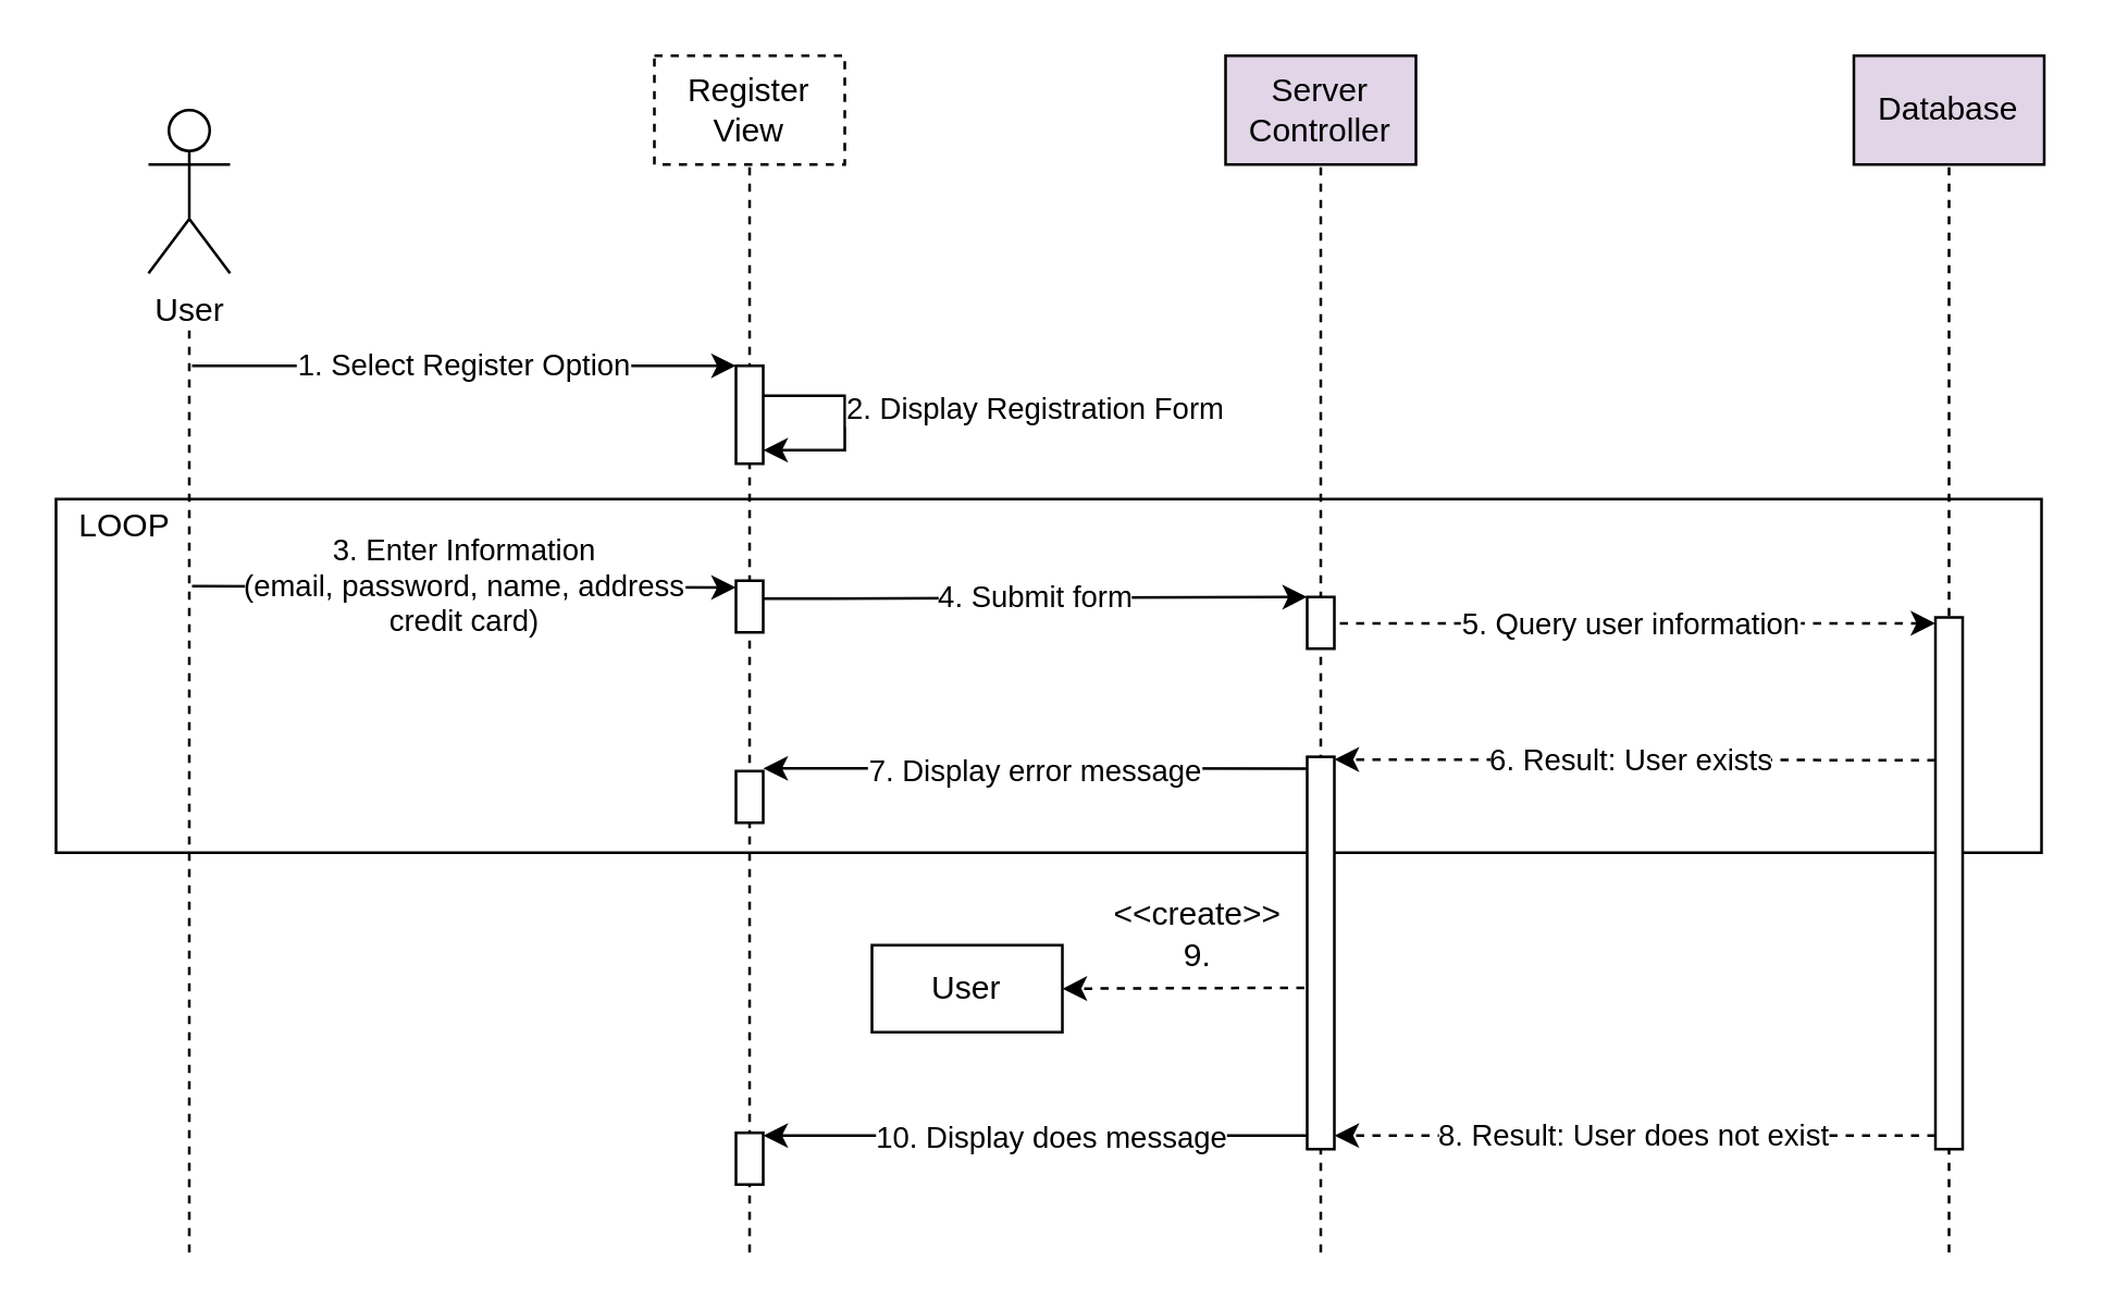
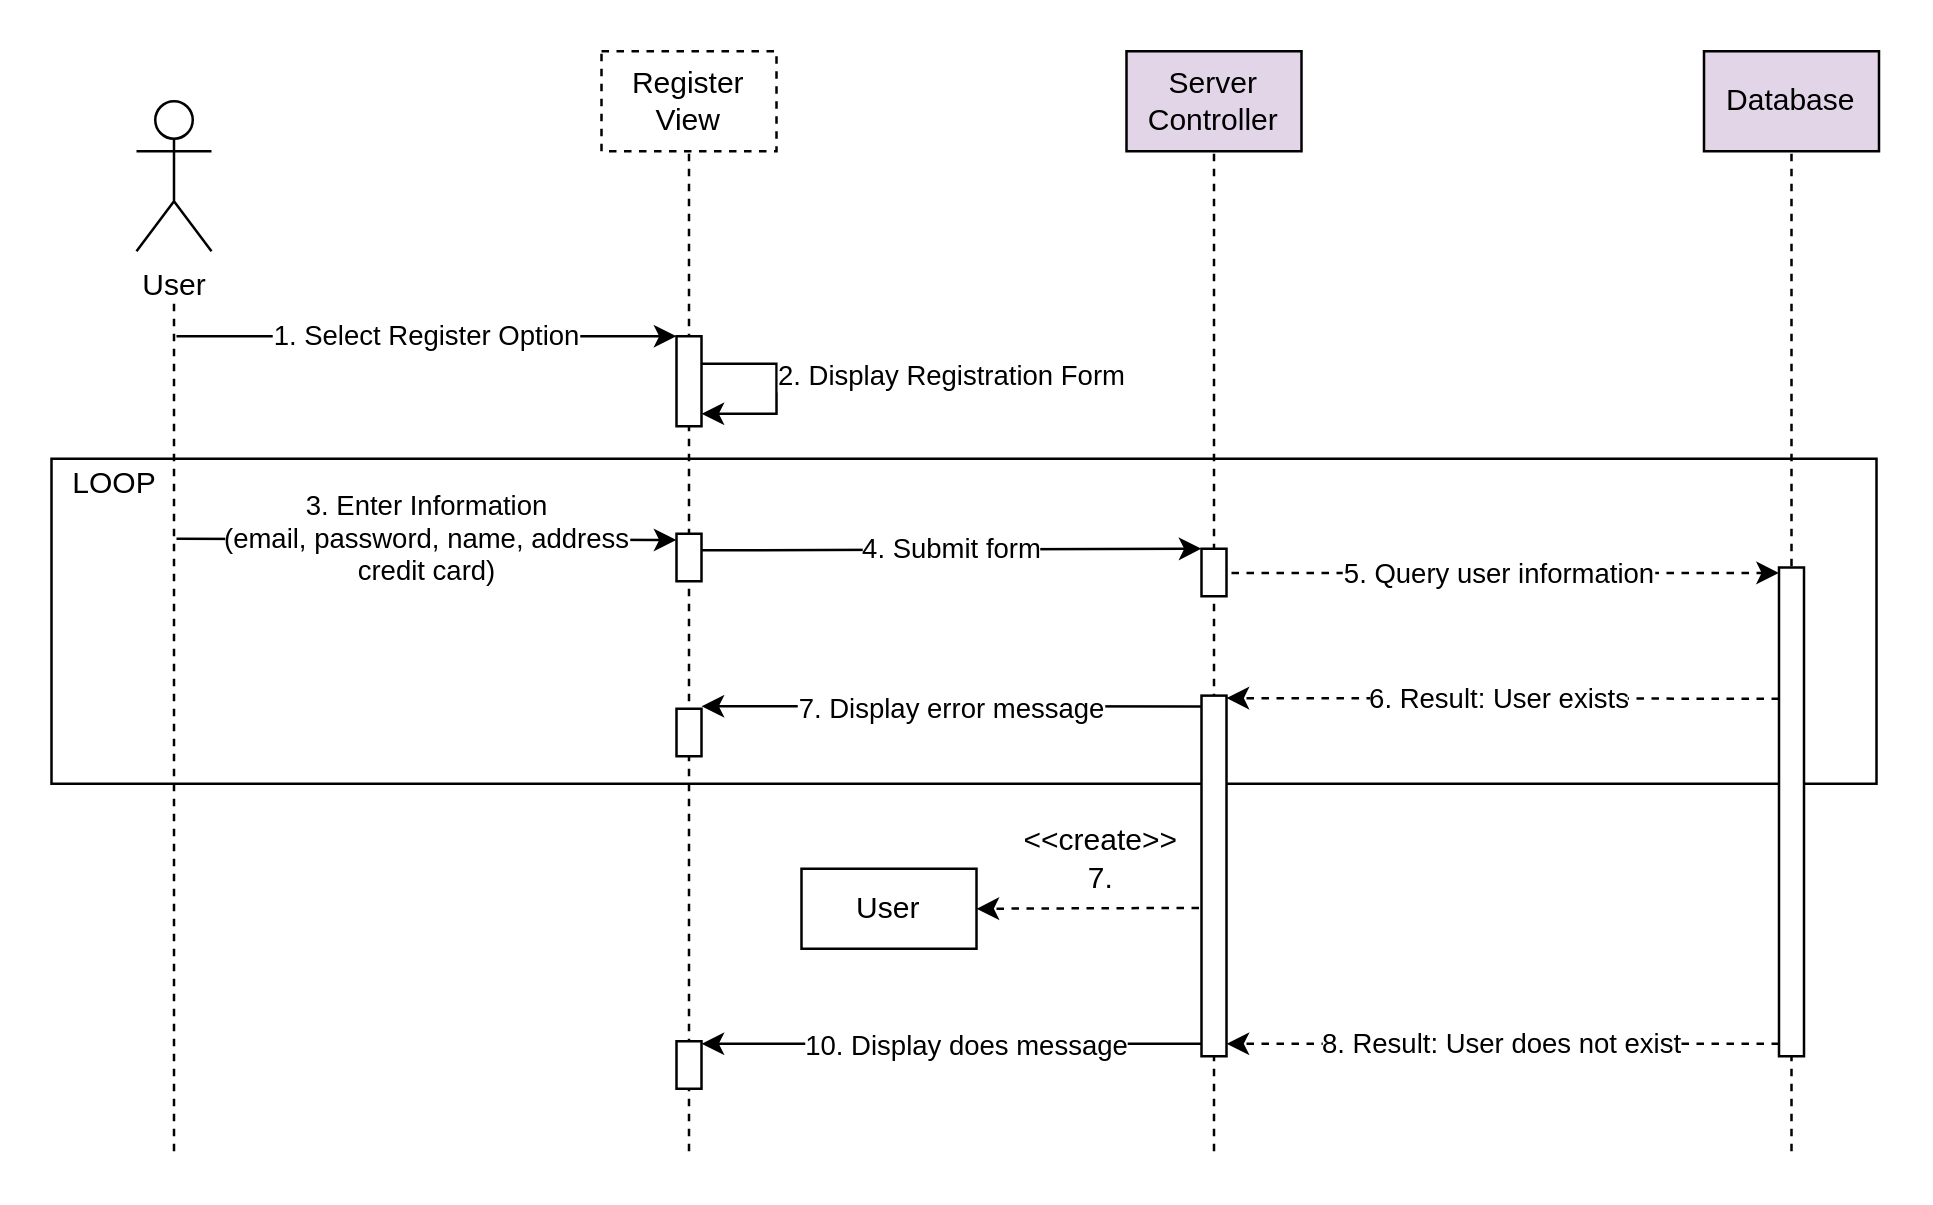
- <mxCell id="20" value="&amp;lt;&amp;lt;create&amp;gt;&amp;gt;&lt;br&gt;9." style="text;html=1;strokeColor=none;fillColor=none;align=center;verticalAlign=middle;whiteSpace=wrap;rounded=0;fontColor=#000000;" vertex="1" parent="1"><mxGeometry x="410" y="328" width="60" height="30" as="geometry" /></mxCell>
+ <mxCell id="20" value="&amp;lt;&amp;lt;create&amp;gt;&amp;gt;&lt;br&gt;7." style="text;html=1;strokeColor=none;fillColor=none;align=center;verticalAlign=middle;whiteSpace=wrap;rounded=0;fontColor=#000000;" vertex="1" parent="1"><mxGeometry x="410" y="328" width="60" height="30" as="geometry" /></mxCell>
